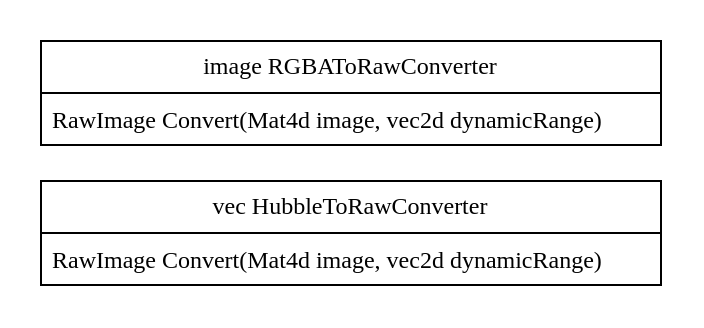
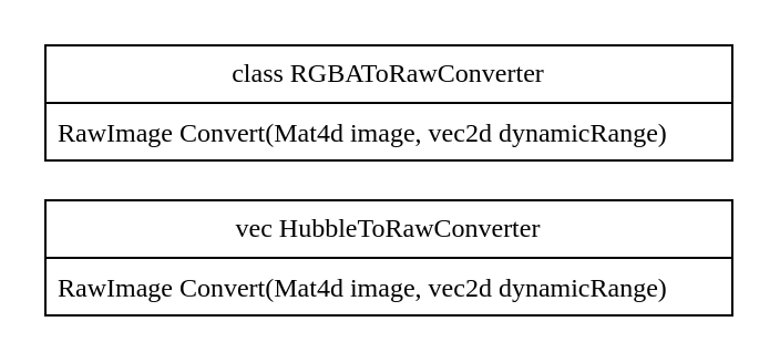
- <mxCell id="2" value="image RGBAToRawConverter" style="swimlane;fontStyle=0;childLayout=stackLayout;horizontal=1;startSize=26;fillColor=none;horizontalStack=0;resizeParent=1;resizeParentMax=0;resizeLast=0;collapsible=1;marginBottom=0;whiteSpace=wrap;html=1;fontFamily=Times New Roman;" parent="1" vertex="1"><mxGeometry x="20" y="20" width="310" height="52" as="geometry" /></mxCell>
+ <mxCell id="2" value="class RGBAToRawConverter" style="swimlane;fontStyle=0;childLayout=stackLayout;horizontal=1;startSize=26;fillColor=none;horizontalStack=0;resizeParent=1;resizeParentMax=0;resizeLast=0;collapsible=1;marginBottom=0;whiteSpace=wrap;html=1;fontFamily=Times New Roman;" parent="1" vertex="1"><mxGeometry x="20" y="20" width="310" height="52" as="geometry" /></mxCell>
